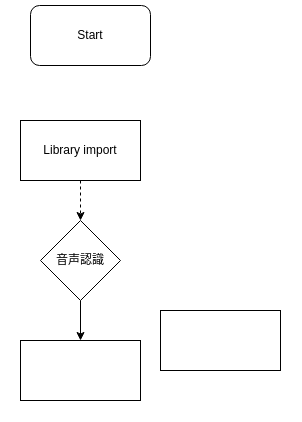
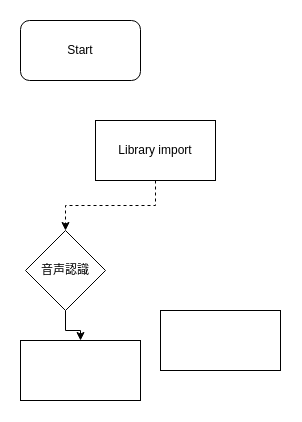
- <mxCell id="4" value="Start" style="rounded=1;whiteSpace=wrap;html=1;" vertex="1" parent="1"><mxGeometry x="30" y="5" width="120" height="60" as="geometry" /></mxCell>
+ <mxCell id="4" value="Start" style="rounded=1;whiteSpace=wrap;html=1;" vertex="1" parent="1"><mxGeometry x="20" y="20" width="120" height="60" as="geometry" /></mxCell>
- <mxCell id="6" value="Library import" style="rounded=0;whiteSpace=wrap;html=1;" vertex="1" parent="1"><mxGeometry x="20" y="120" width="120" height="60" as="geometry" /></mxCell>
+ <mxCell id="6" value="Library import" style="rounded=0;whiteSpace=wrap;html=1;" vertex="1" parent="1"><mxGeometry x="95" y="120" width="120" height="60" as="geometry" /></mxCell>
- <mxCell id="3" value="音声認識" style="rhombus;whiteSpace=wrap;html=1;" vertex="1" parent="1"><mxGeometry x="40" y="220" width="80" height="80" as="geometry" /></mxCell>
+ <mxCell id="3" value="音声認識" style="rhombus;whiteSpace=wrap;html=1;" vertex="1" parent="1"><mxGeometry x="25" y="230" width="80" height="80" as="geometry" /></mxCell>
